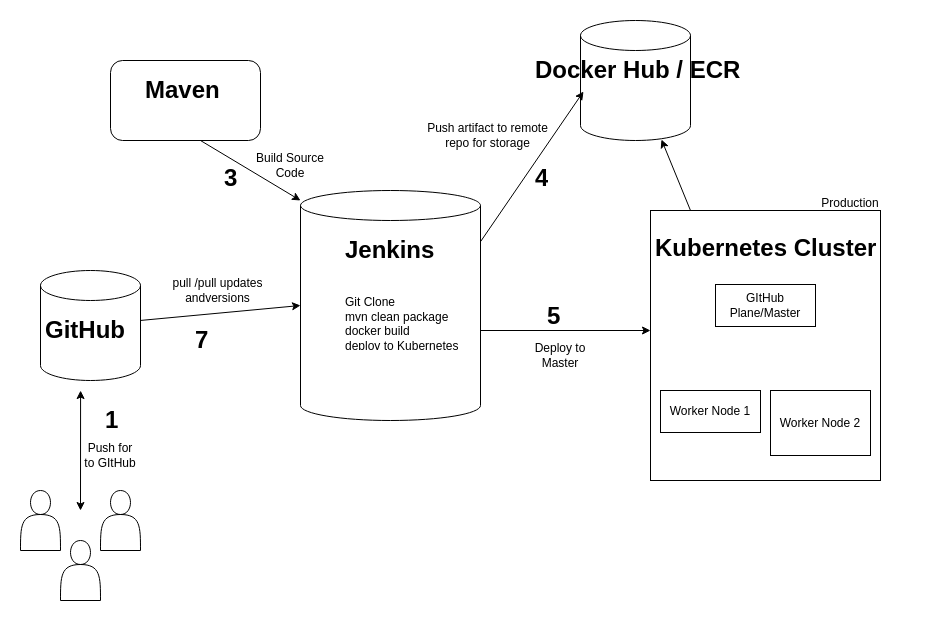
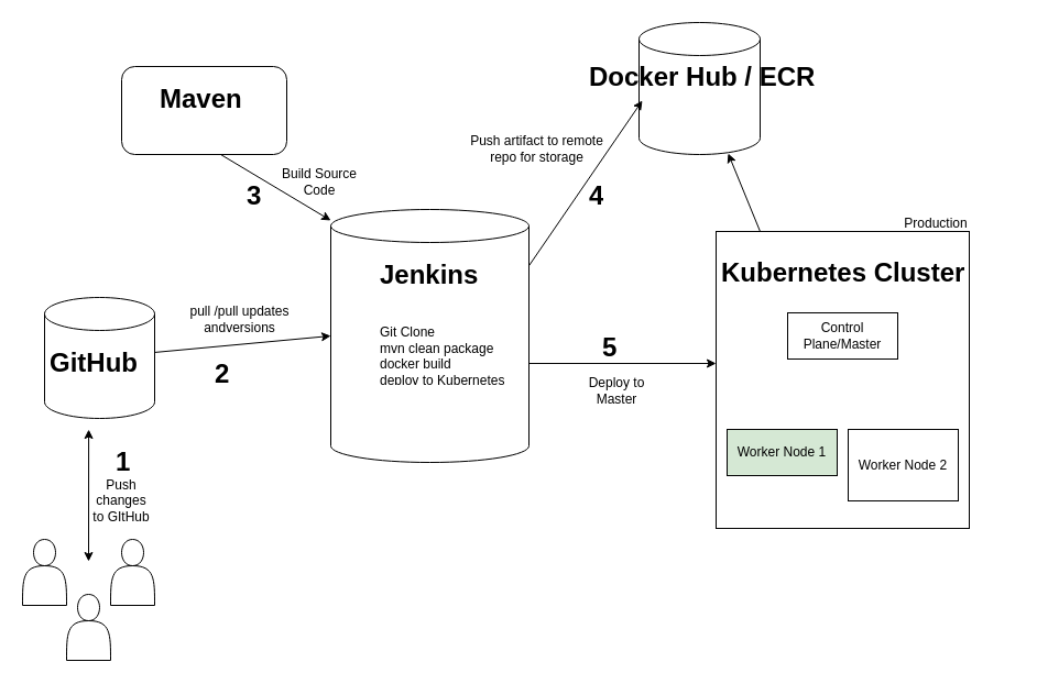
- <mxCell id="27" value="GItHub Plane/Master" style="rounded=0;whiteSpace=wrap;html=1;" vertex="1" parent="1"><mxGeometry x="715" y="284" width="100" height="42" as="geometry" /></mxCell>
+ <mxCell id="27" value="Control Plane/Master" style="rounded=0;whiteSpace=wrap;html=1;" vertex="1" parent="1"><mxGeometry x="715" y="284" width="100" height="42" as="geometry" /></mxCell>
- <mxCell id="19" value="&lt;h1&gt;7&lt;/h1&gt;" style="text;html=1;strokeColor=none;fillColor=none;spacing=5;spacingTop=-20;whiteSpace=wrap;overflow=hidden;rounded=0;" vertex="1" parent="1"><mxGeometry x="190" y="320" width="190" height="120" as="geometry" /></mxCell>
+ <mxCell id="19" value="&lt;h1&gt;2&lt;/h1&gt;" style="text;html=1;strokeColor=none;fillColor=none;spacing=5;spacingTop=-20;whiteSpace=wrap;overflow=hidden;rounded=0;" vertex="1" parent="1"><mxGeometry x="190" y="320" width="190" height="120" as="geometry" /></mxCell>
- <mxCell id="29" value="Worker Node 1" style="rounded=0;whiteSpace=wrap;html=1;" vertex="1" parent="1"><mxGeometry x="660" y="390" width="100" height="42" as="geometry" /></mxCell>
+ <mxCell id="29" value="Worker Node 1" style="rounded=0;whiteSpace=wrap;html=1;fillColor=#d5e8d4;" vertex="1" parent="1"><mxGeometry x="660" y="390" width="100" height="42" as="geometry" /></mxCell>
- <mxCell id="16" value="Push for to GItHub" style="text;html=1;strokeColor=none;fillColor=none;align=center;verticalAlign=middle;whiteSpace=wrap;rounded=0;" vertex="1" parent="1"><mxGeometry x="80" y="440" width="60" height="30" as="geometry" /></mxCell>
+ <mxCell id="16" value="Push changes to GItHub" style="text;html=1;strokeColor=none;fillColor=none;align=center;verticalAlign=middle;whiteSpace=wrap;rounded=0;" vertex="1" parent="1"><mxGeometry x="80" y="440" width="60" height="30" as="geometry" /></mxCell>
